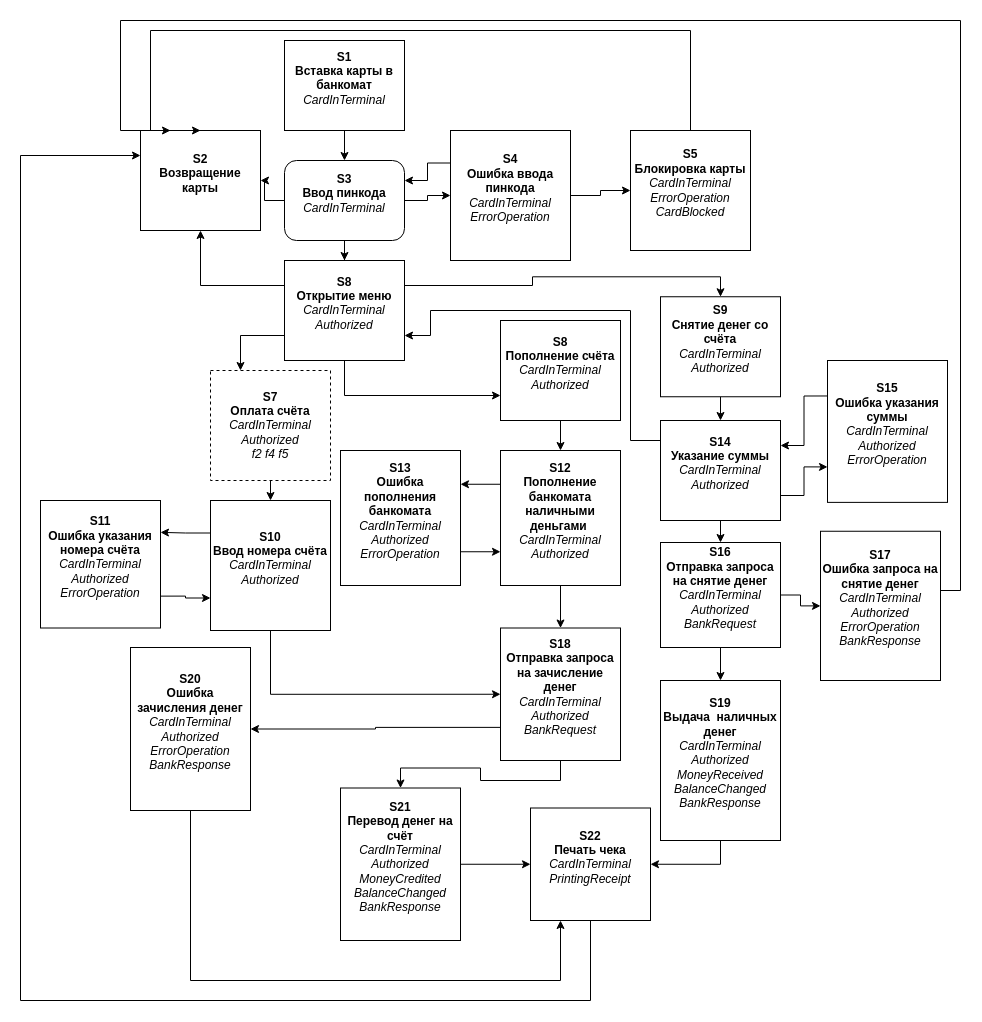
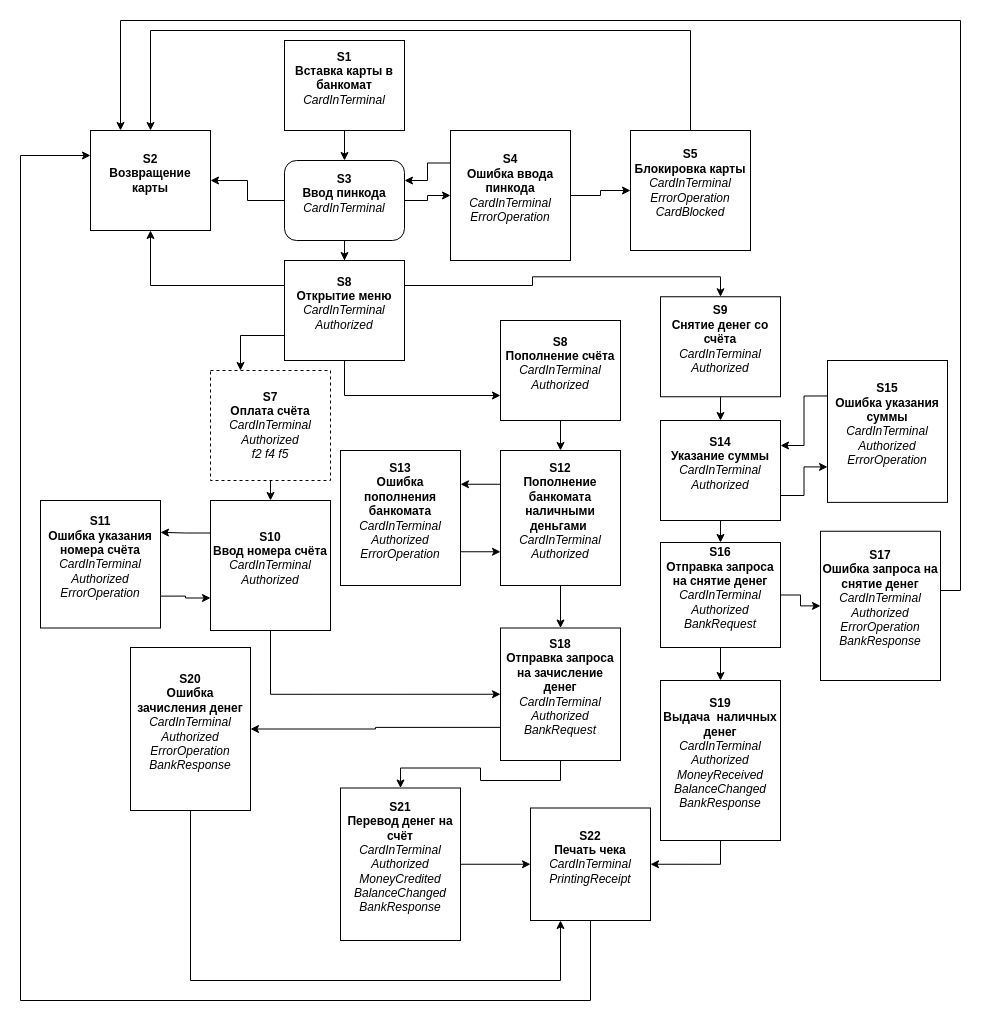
- <mxCell id="8" value="&lt;b&gt;S2&lt;/b&gt;&lt;div&gt;&lt;b&gt;Возвращение карты&lt;/b&gt;&lt;/div&gt;&lt;div&gt;&lt;br&gt;&lt;/div&gt;" style="rounded=0;whiteSpace=wrap;html=1;" parent="1" vertex="1"><mxGeometry x="140" y="130" width="120" height="100" as="geometry" /></mxCell>
+ <mxCell id="8" value="&lt;b&gt;S2&lt;/b&gt;&lt;div&gt;&lt;b&gt;Возвращение карты&lt;/b&gt;&lt;/div&gt;&lt;div&gt;&lt;br&gt;&lt;/div&gt;" style="rounded=0;whiteSpace=wrap;html=1;" parent="1" vertex="1"><mxGeometry x="90" y="130" width="120" height="100" as="geometry" /></mxCell>
- <mxCell id="27" style="edgeStyle=orthogonalEdgeStyle;rounded=0;orthogonalLoop=1;jettySize=auto;html=1;exitX=0;exitY=0.25;exitDx=0;exitDy=0;entryX=1;entryY=0.75;entryDx=0;entryDy=0;" parent="1" source="28" target="18" edge="1"><mxGeometry relative="1" as="geometry"><Array as="points"><mxPoint x="660" y="440" /><mxPoint x="630" y="440" /><mxPoint x="630" y="310" /><mxPoint x="430" y="310" /><mxPoint x="430" y="335" /></Array></mxGeometry></mxCell>
